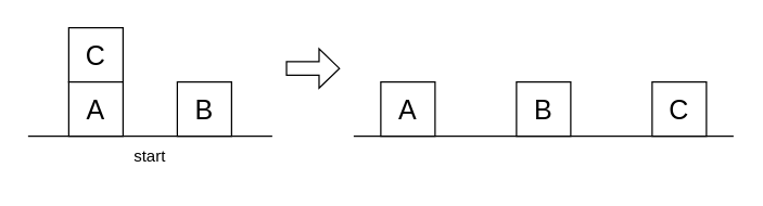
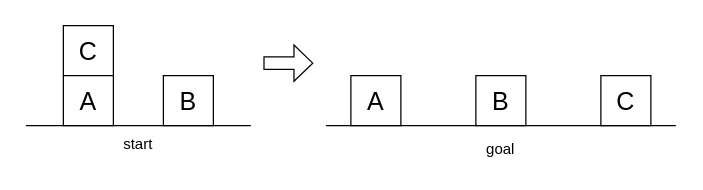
+ <mxCell id="4" value="&lt;font style=&quot;font-size: 12px&quot;&gt;goal&lt;/font&gt;" style="text;html=1;strokeColor=none;fillColor=none;align=center;verticalAlign=middle;whiteSpace=wrap;rounded=0;fontSize=20;" parent="1" vertex="1"><mxGeometry x="380" y="100" width="40" height="30" as="geometry" /></mxCell>
